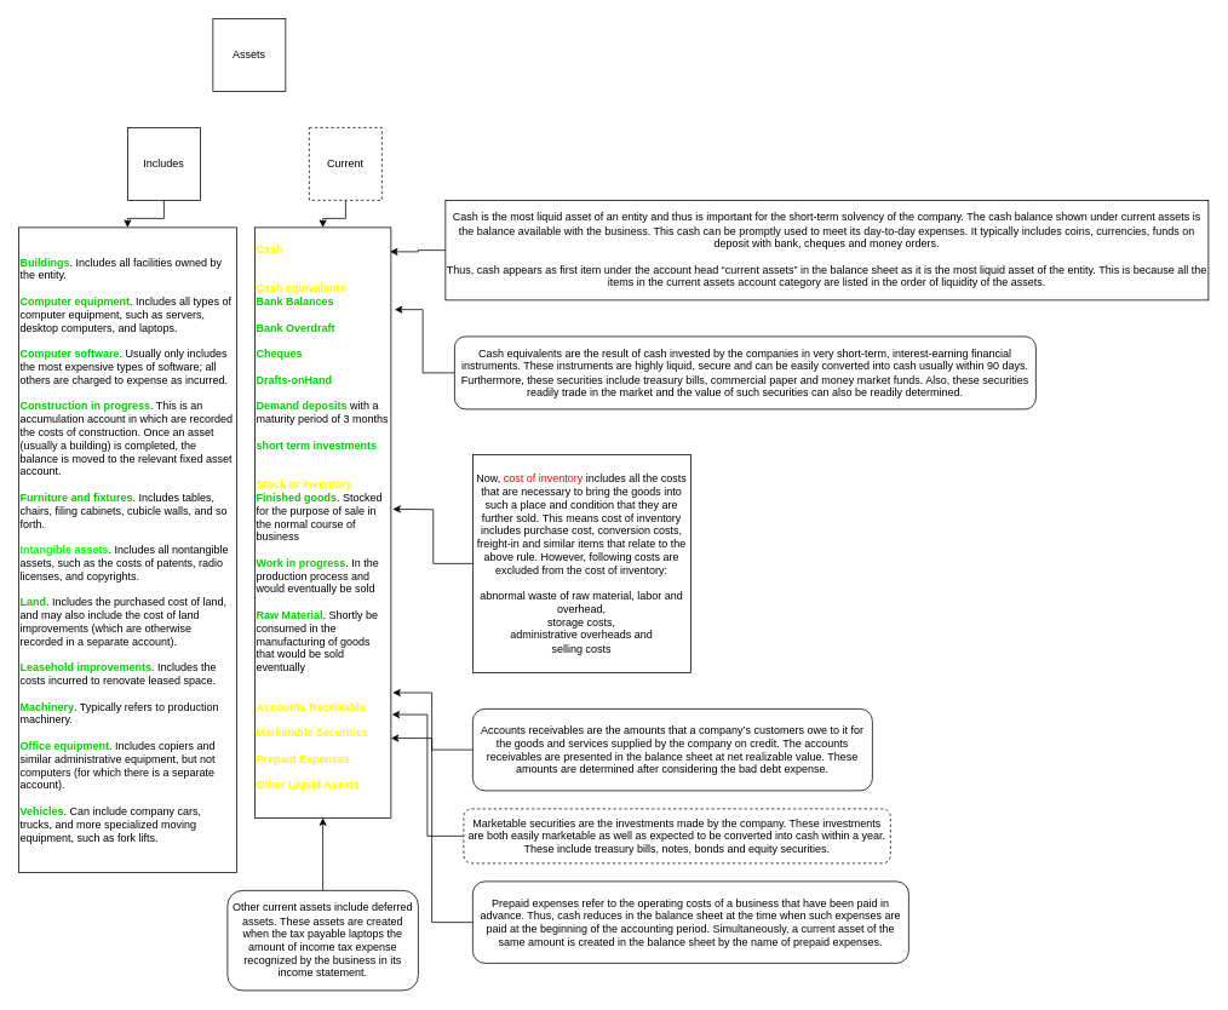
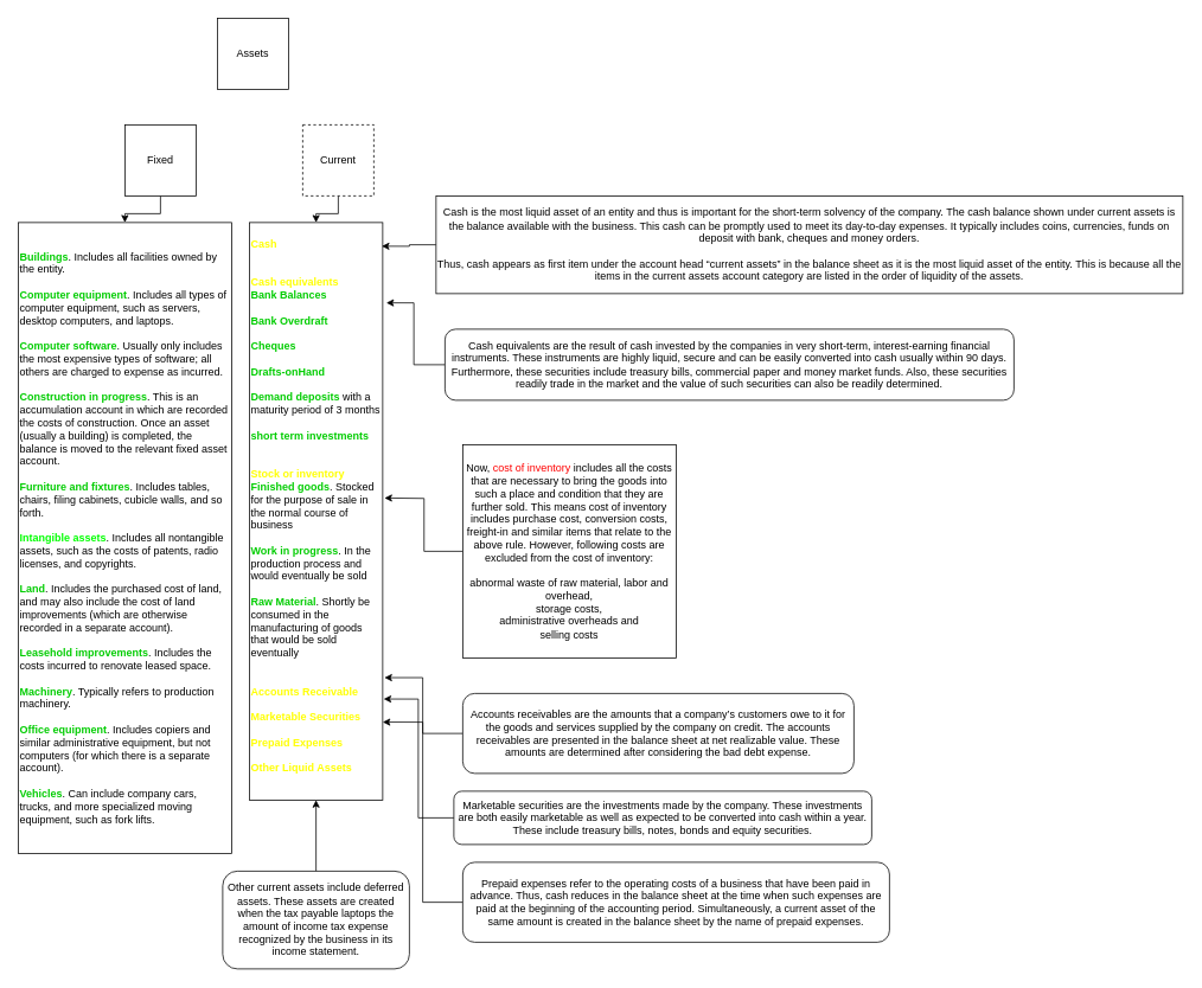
- <mxCell id="2" value="Assets" style="whiteSpace=wrap;html=1;aspect=fixed;" parent="1" vertex="1"><mxGeometry x="234" y="20" width="80" height="80" as="geometry" /></mxCell>
+ <mxCell id="2" value="Assets" style="whiteSpace=wrap;html=1;aspect=fixed;" parent="1" vertex="1"><mxGeometry x="244" y="20" width="80" height="80" as="geometry" /></mxCell>
- <mxCell id="4" value="Includes" style="whiteSpace=wrap;html=1;aspect=fixed;" parent="1" vertex="1"><mxGeometry x="140" y="140" width="80" height="80" as="geometry" /></mxCell>
+ <mxCell id="4" value="Fixed" style="whiteSpace=wrap;html=1;aspect=fixed;" parent="1" vertex="1"><mxGeometry x="140" y="140" width="80" height="80" as="geometry" /></mxCell>
- <mxCell id="18" value="Marketable securities are the investments made by the company. These investments are both easily marketable as well as expected to be converted into cash within a year. These include treasury bills, notes, bonds and equity securities." style="rounded=1;whiteSpace=wrap;html=1;dashed=1;" parent="1" vertex="1"><mxGeometry x="510" y="890" width="470" height="60" as="geometry" /></mxCell>
+ <mxCell id="18" value="Marketable securities are the investments made by the company. These investments are both easily marketable as well as expected to be converted into cash within a year. These include treasury bills, notes, bonds and equity securities." style="rounded=1;whiteSpace=wrap;html=1;" parent="1" vertex="1"><mxGeometry x="510" y="890" width="470" height="60" as="geometry" /></mxCell>
